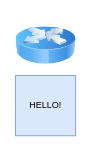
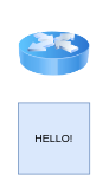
- <mxCell id="2" value="HELLO!" style="whiteSpace=wrap;html=1;aspect=fixed;fillColor=#dae8fc;strokeColor=#6c8ebf;" vertex="1" parent="1"><mxGeometry x="20" y="100" width="80" height="80" as="geometry" /></mxCell>
+ <mxCell id="2" value="HELLO!" style="whiteSpace=wrap;html=1;aspect=fixed;fillColor=#dae8fc;strokeColor=#6c8ebf;" vertex="1" parent="1"><mxGeometry x="20" y="115" width="80" height="80" as="geometry" /></mxCell>
